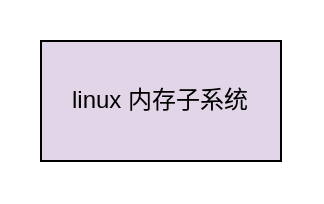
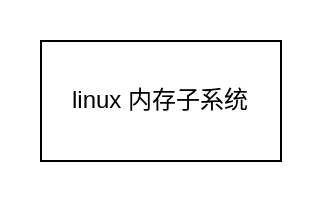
- <mxCell id="2" value="&lt;div&gt;linux 内存子系统&lt;/div&gt;" style="rounded=0;whiteSpace=wrap;html=1;fillColor=#e1d5e7;" vertex="1" parent="1"><mxGeometry x="20" y="20" width="120" height="60" as="geometry" /></mxCell>
+ <mxCell id="2" value="&lt;div&gt;linux 内存子系统&lt;/div&gt;" style="rounded=0;whiteSpace=wrap;html=1;" vertex="1" parent="1"><mxGeometry x="20" y="20" width="120" height="60" as="geometry" /></mxCell>
